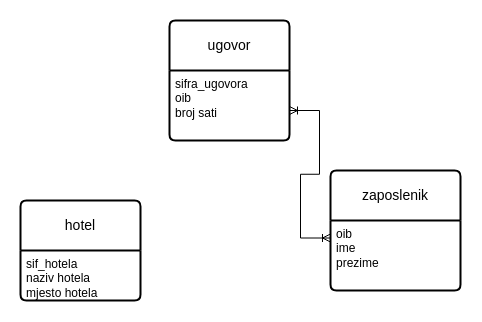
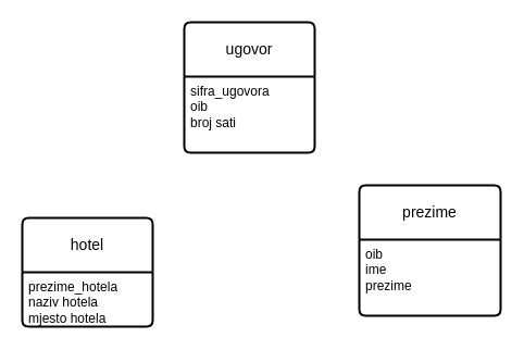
- <mxCell id="8" value="" style="edgeStyle=entityRelationEdgeStyle;fontSize=12;html=1;endArrow=ERoneToMany;startArrow=ERoneToMany;rounded=0;entryX=1;entryY=0.75;entryDx=0;entryDy=0;exitX=0;exitY=0.25;exitDx=0;exitDy=0;" edge="1" parent="1" source="7" target="2"><mxGeometry width="100" height="100" relative="1" as="geometry"><mxPoint x="250" y="250" as="sourcePoint" /><mxPoint x="300" y="150" as="targetPoint" /></mxGeometry></mxCell>
- <mxCell id="6" value="zaposlenik" style="swimlane;childLayout=stackLayout;horizontal=1;startSize=50;horizontalStack=0;rounded=1;fontSize=14;fontStyle=0;strokeWidth=2;resizeParent=0;resizeLast=1;shadow=0;dashed=0;align=center;arcSize=4;whiteSpace=wrap;html=1;" vertex="1" parent="1"><mxGeometry x="330" y="170" width="130" height="120" as="geometry" /></mxCell>
+ <mxCell id="6" value="prezime" style="swimlane;childLayout=stackLayout;horizontal=1;startSize=50;horizontalStack=0;rounded=1;fontSize=14;fontStyle=0;strokeWidth=2;resizeParent=0;resizeLast=1;shadow=0;dashed=0;align=center;arcSize=4;whiteSpace=wrap;html=1;" vertex="1" parent="1"><mxGeometry x="330" y="170" width="130" height="120" as="geometry" /></mxCell>
- <mxCell id="5" value="&lt;div&gt;sif_hotela&lt;/div&gt;&lt;div&gt;naziv hotela&lt;br&gt;&lt;/div&gt;mjesto hotela" style="align=left;strokeColor=none;fillColor=none;spacingLeft=4;fontSize=12;verticalAlign=top;resizable=0;rotatable=0;part=1;html=1;" vertex="1" parent="4"><mxGeometry y="50" width="120" height="50" as="geometry" /></mxCell>
+ <mxCell id="5" value="&lt;div&gt;prezime_hotela&lt;/div&gt;&lt;div&gt;naziv hotela&lt;br&gt;&lt;/div&gt;mjesto hotela" style="align=left;strokeColor=none;fillColor=none;spacingLeft=4;fontSize=12;verticalAlign=top;resizable=0;rotatable=0;part=1;html=1;" vertex="1" parent="4"><mxGeometry y="50" width="120" height="50" as="geometry" /></mxCell>
